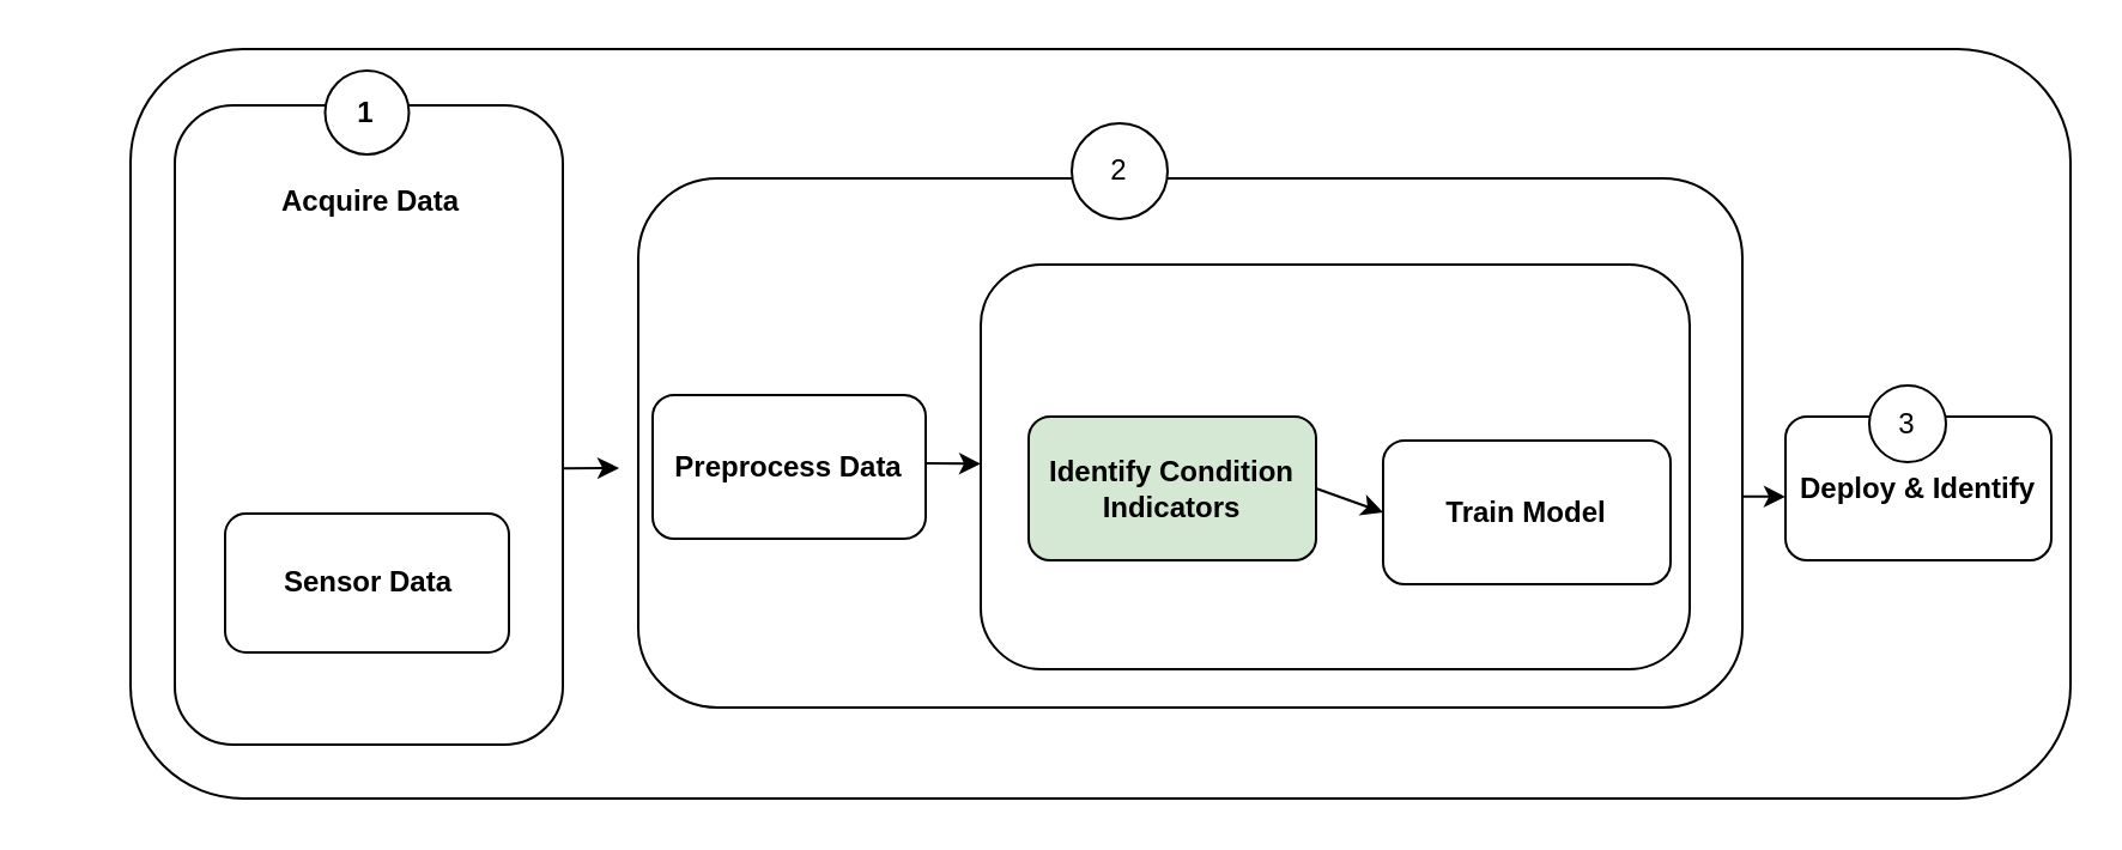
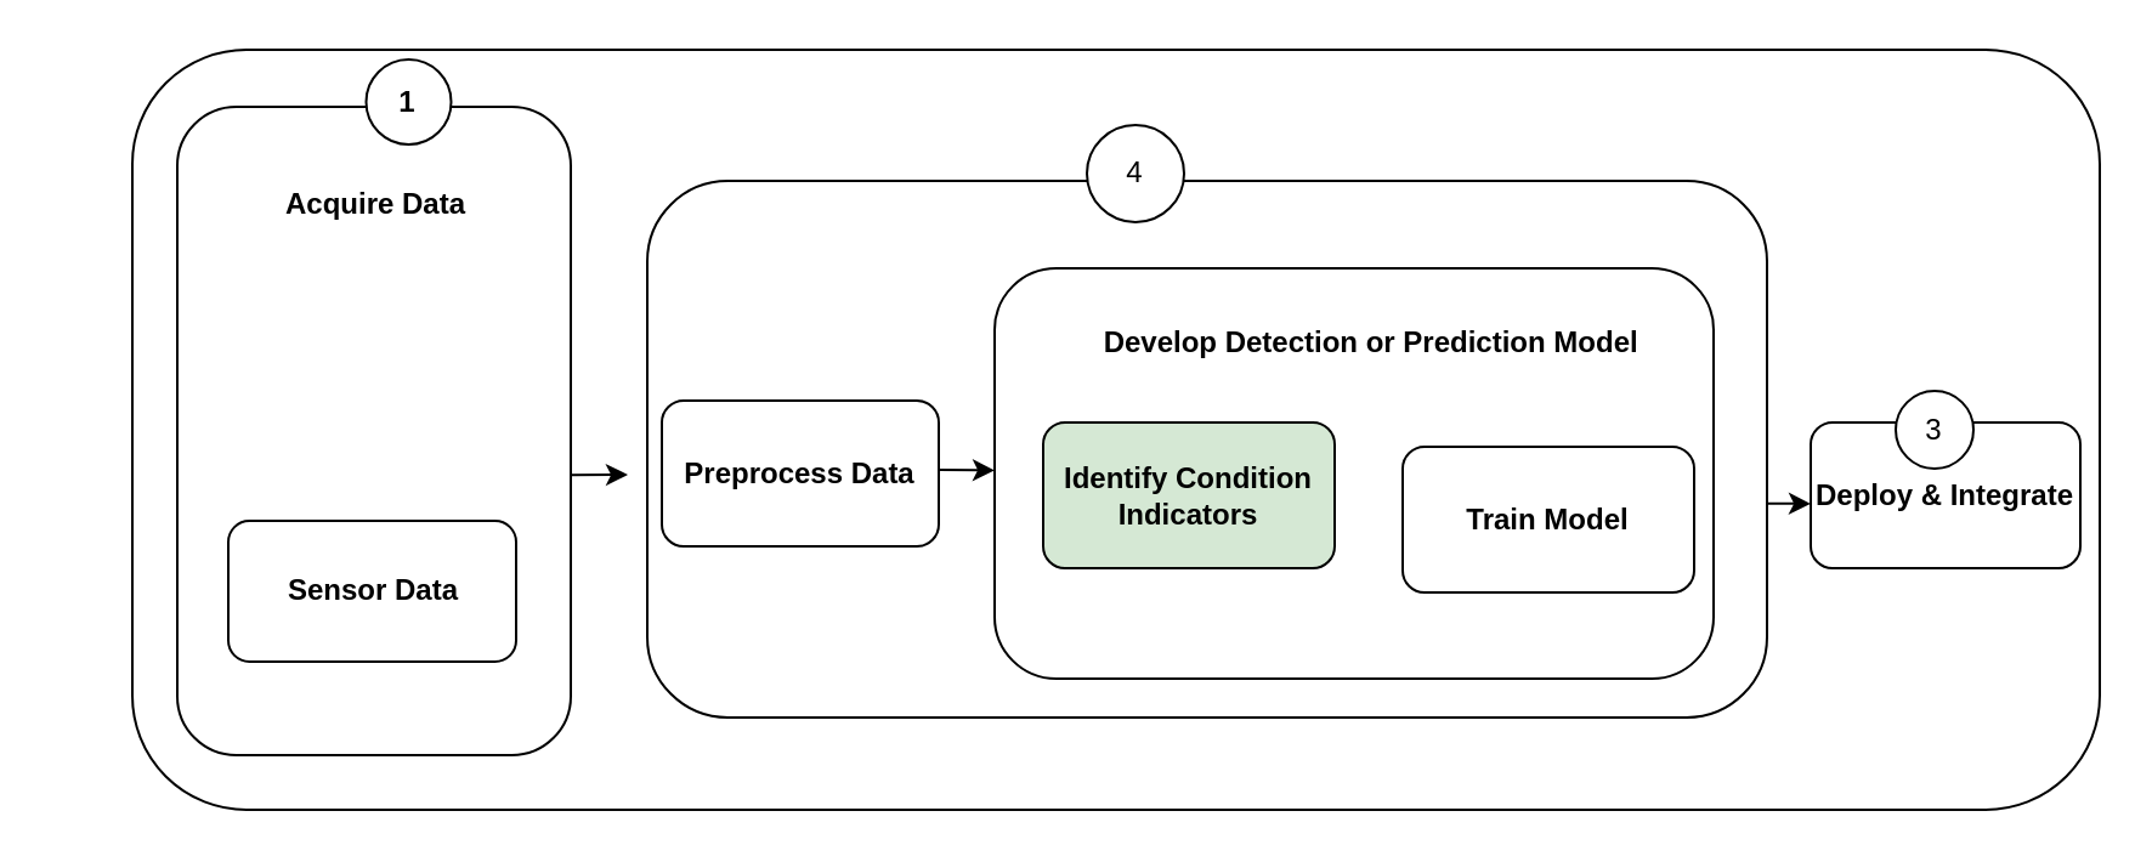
- <mxCell id="17" value="&lt;b&gt;1&lt;/b&gt;" style="ellipse;whiteSpace=wrap;html=1;aspect=fixed;" vertex="1" parent="1"><mxGeometry x="135.25" y="29" width="35" height="35" as="geometry" /></mxCell>
+ <mxCell id="17" value="&lt;b&gt;1&lt;/b&gt;" style="ellipse;whiteSpace=wrap;html=1;aspect=fixed;" vertex="1" parent="1"><mxGeometry x="150.25" y="24" width="35" height="35" as="geometry" /></mxCell>
- <mxCell id="18" value="2" style="ellipse;whiteSpace=wrap;html=1;aspect=fixed;" vertex="1" parent="1"><mxGeometry x="447" y="51" width="40" height="40" as="geometry" /></mxCell>
+ <mxCell id="18" value="4" style="ellipse;whiteSpace=wrap;html=1;aspect=fixed;" vertex="1" parent="1"><mxGeometry x="447" y="51" width="40" height="40" as="geometry" /></mxCell>
+ <mxCell id="10" value="&lt;b&gt;Develop Detection or Prediction Model&amp;nbsp;&lt;/b&gt;" style="text;html=1;strokeColor=none;fillColor=none;align=center;verticalAlign=middle;whiteSpace=wrap;rounded=0;" vertex="1" parent="1"><mxGeometry x="450" y="125.5" width="232" height="30" as="geometry" /></mxCell>
- <mxCell id="6" value="&lt;b&gt;Deploy &amp;amp; Identify&lt;/b&gt;" style="rounded=1;whiteSpace=wrap;html=1;" vertex="1" parent="1"><mxGeometry x="745" y="173.5" width="111" height="60" as="geometry" /></mxCell>
+ <mxCell id="6" value="&lt;b&gt;Deploy &amp;amp; Integrate&lt;/b&gt;" style="rounded=1;whiteSpace=wrap;html=1;" vertex="1" parent="1"><mxGeometry x="745" y="173.5" width="111" height="60" as="geometry" /></mxCell>
- <mxCell id="15" value="" style="endArrow=classic;html=1;rounded=0;exitX=1;exitY=0.5;exitDx=0;exitDy=0;entryX=0;entryY=0.5;entryDx=0;entryDy=0;" edge="1" parent="1" source="11" target="12"><mxGeometry width="50" height="50" relative="1" as="geometry"><mxPoint x="433" y="225" as="sourcePoint" /><mxPoint x="532" y="195" as="targetPoint" /></mxGeometry></mxCell>
